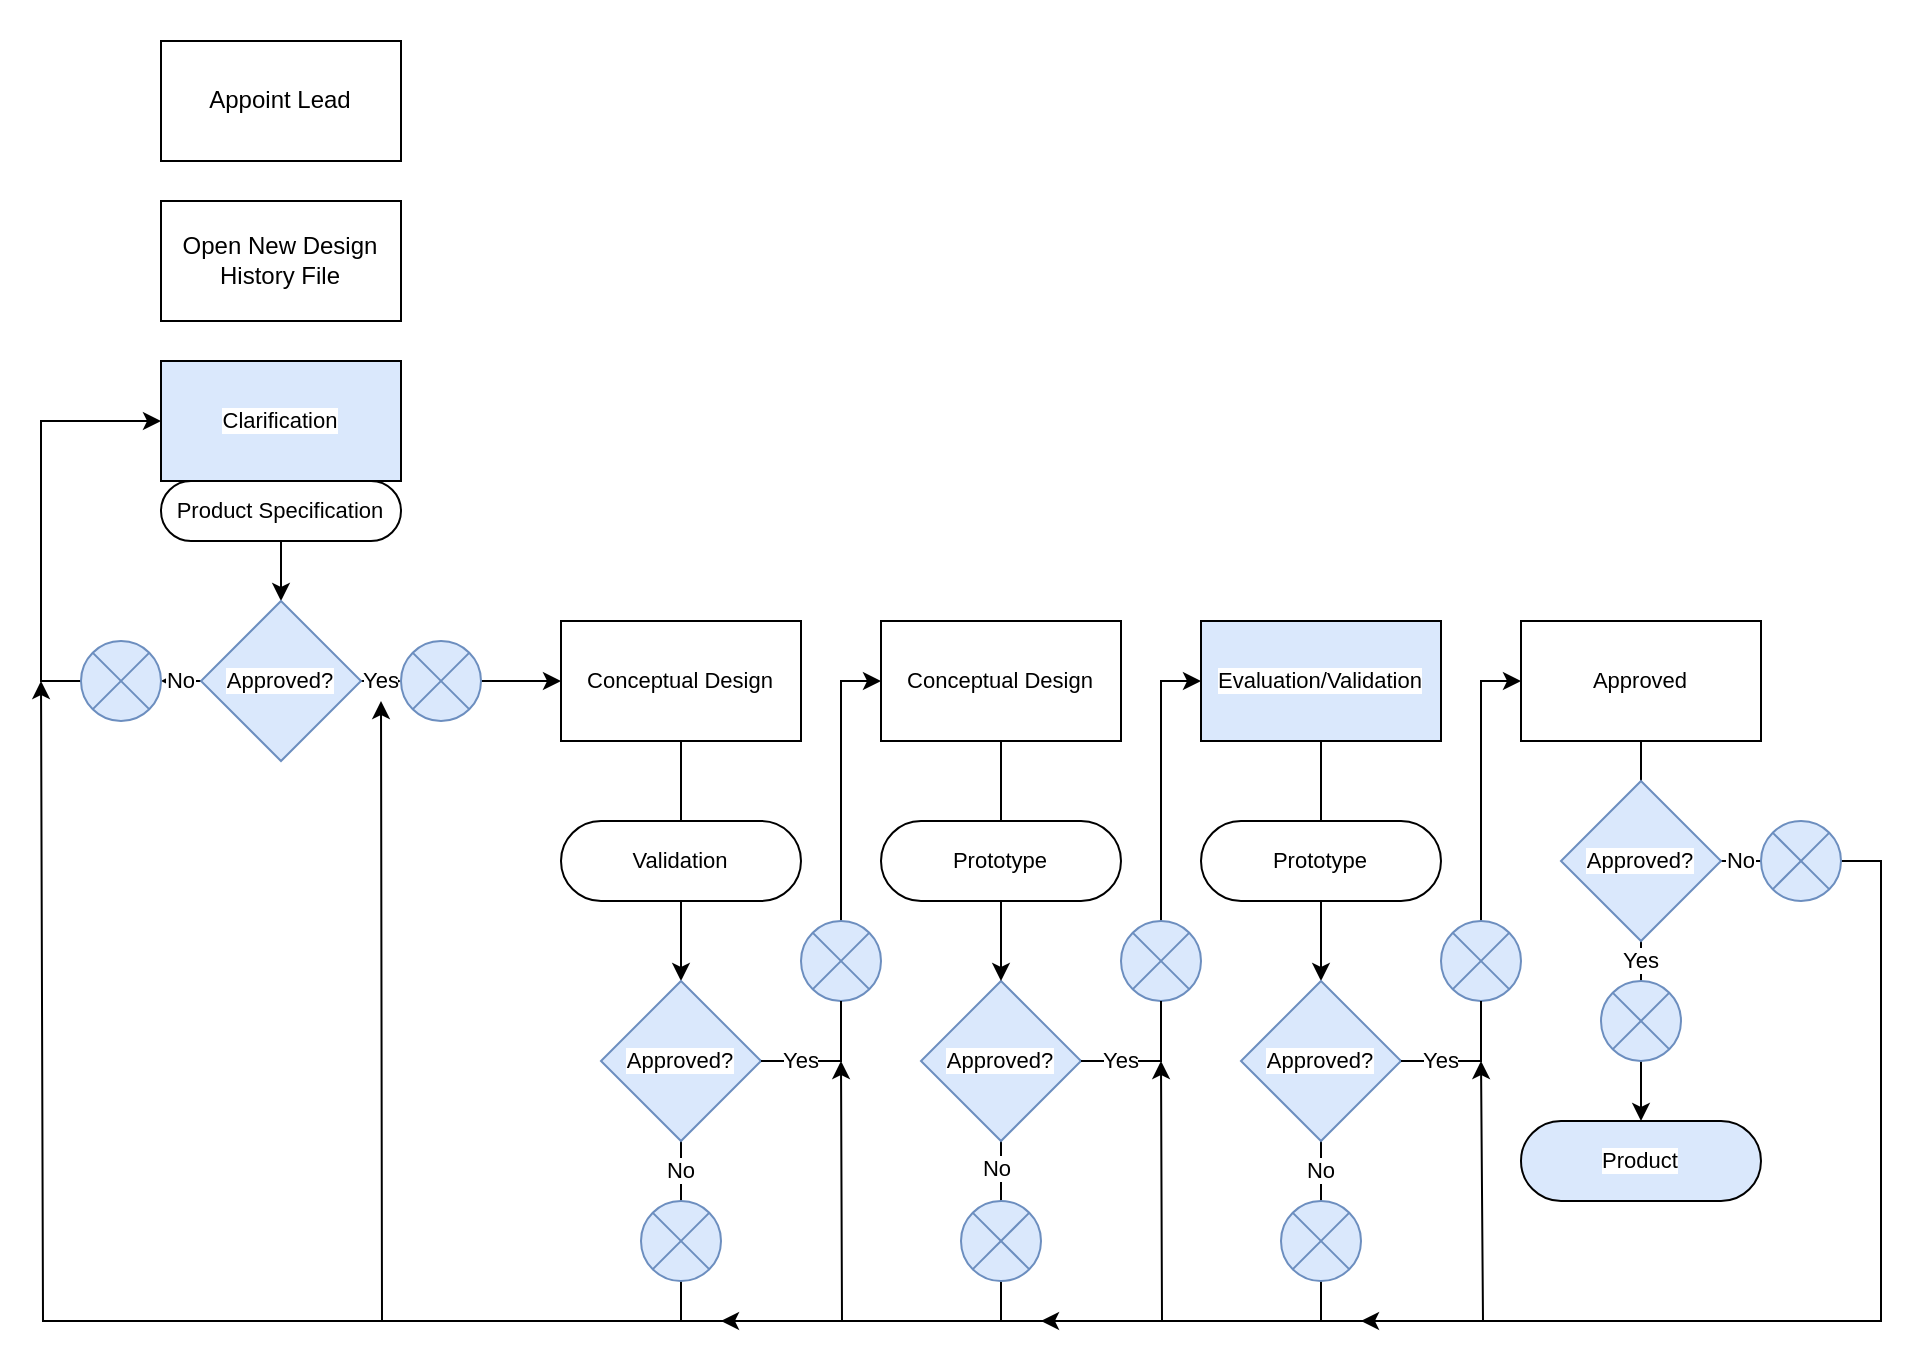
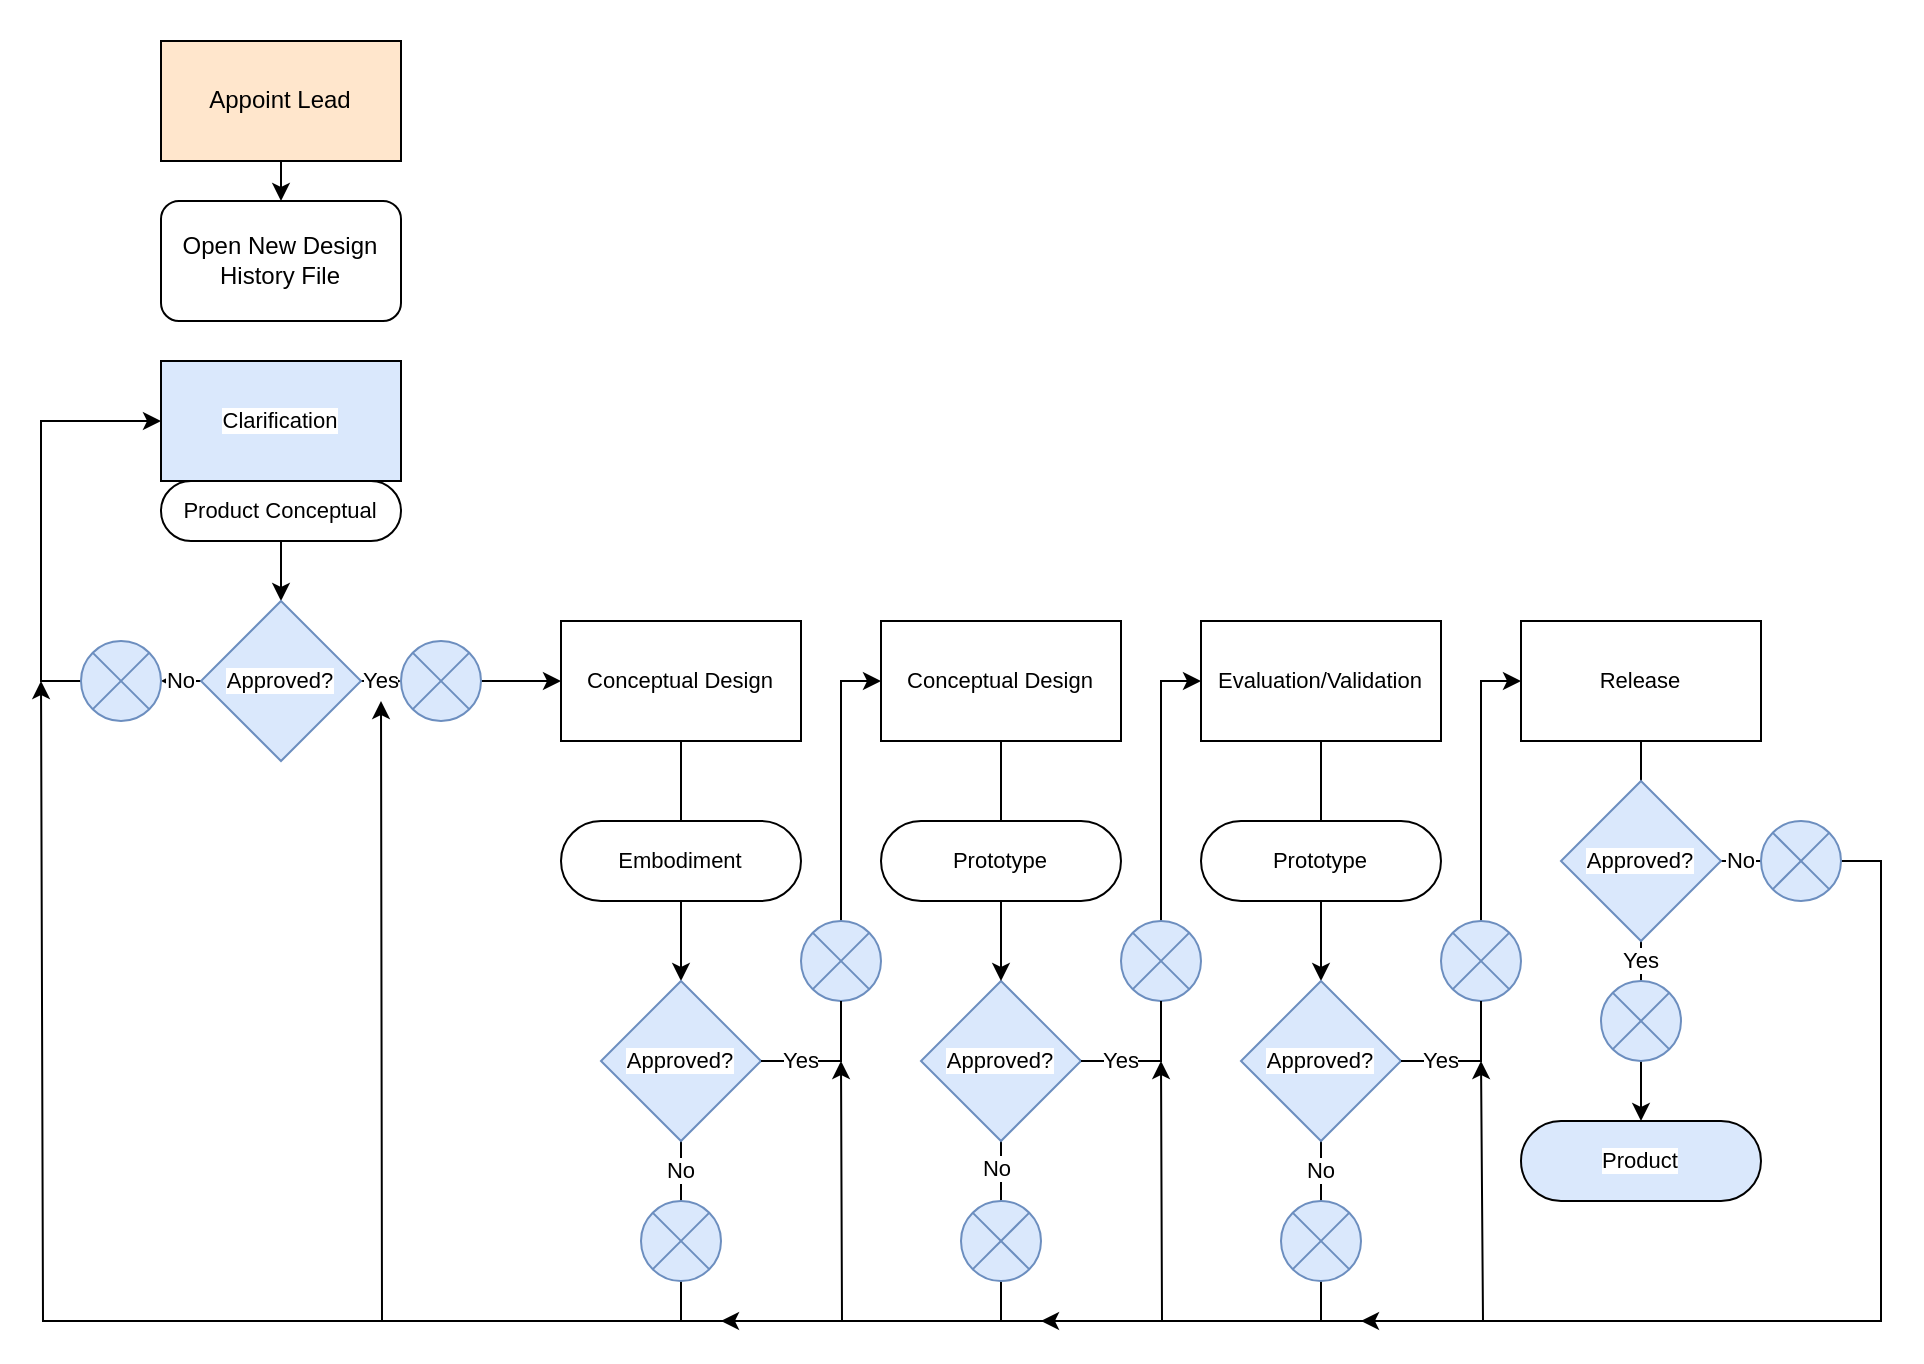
- <mxCell id="4" value="Appoint Lead" style="rounded=0;whiteSpace=wrap;html=1;" vertex="1" parent="1"><mxGeometry x="80" y="20" width="120" height="60" as="geometry" /></mxCell>
+ <mxCell id="4" value="Appoint Lead" style="rounded=0;whiteSpace=wrap;html=1;fillColor=#ffe6cc;" vertex="1" parent="1"><mxGeometry x="80" y="20" width="120" height="60" as="geometry" /></mxCell>
+ <mxCell id="3" style="rounded=0;orthogonalLoop=1;jettySize=auto;html=1;exitX=0.5;exitY=1;exitDx=0;exitDy=0;entryX=0.5;entryY=0;entryDx=0;entryDy=0;edgeStyle=orthogonalEdgeStyle;" edge="1" parent="1" source="4" target="5"><mxGeometry relative="1" as="geometry" /></mxCell>
- <mxCell id="5" value="Open New Design History File" style="rounded=0;whiteSpace=wrap;html=1;" vertex="1" parent="1"><mxGeometry x="80" y="100" width="120" height="60" as="geometry" /></mxCell>
+ <mxCell id="5" value="Open New Design History File" style="whiteSpace=wrap;html=1;rounded=1;" vertex="1" parent="1"><mxGeometry x="80" y="100" width="120" height="60" as="geometry" /></mxCell>
- <mxCell id="8" value="Product Specification" style="rounded=1;whiteSpace=wrap;html=1;fontFamily=Helvetica;fontSize=11;fontColor=default;labelBackgroundColor=default;arcSize=50;" vertex="1" parent="1"><mxGeometry x="80" y="240" width="120" height="30" as="geometry" /></mxCell>
+ <mxCell id="8" value="Product Conceptual" style="rounded=1;whiteSpace=wrap;html=1;fontFamily=Helvetica;fontSize=11;fontColor=default;labelBackgroundColor=default;arcSize=50;" vertex="1" parent="1"><mxGeometry x="80" y="240" width="120" height="30" as="geometry" /></mxCell>
- <mxCell id="29" value="Evaluation/Validation" style="rounded=0;whiteSpace=wrap;html=1;fontFamily=Helvetica;fontSize=11;fontColor=default;labelBackgroundColor=default;fillColor=#dae8fc;" vertex="1" parent="1"><mxGeometry x="600" y="310" width="120" height="60" as="geometry" /></mxCell>
+ <mxCell id="29" value="Evaluation/Validation" style="rounded=0;whiteSpace=wrap;html=1;fontFamily=Helvetica;fontSize=11;fontColor=default;labelBackgroundColor=default;" vertex="1" parent="1"><mxGeometry x="600" y="310" width="120" height="60" as="geometry" /></mxCell>
- <mxCell id="51" value="Approved" style="rounded=0;whiteSpace=wrap;html=1;fontFamily=Helvetica;fontSize=11;fontColor=default;labelBackgroundColor=default;" vertex="1" parent="1"><mxGeometry x="760" y="310" width="120" height="60" as="geometry" /></mxCell>
+ <mxCell id="51" value="Release" style="rounded=0;whiteSpace=wrap;html=1;fontFamily=Helvetica;fontSize=11;fontColor=default;labelBackgroundColor=default;" vertex="1" parent="1"><mxGeometry x="760" y="310" width="120" height="60" as="geometry" /></mxCell>
- <mxCell id="19" value="Validation" style="rounded=1;whiteSpace=wrap;html=1;fontFamily=Helvetica;fontSize=11;fontColor=default;labelBackgroundColor=default;arcSize=50;" vertex="1" parent="1"><mxGeometry x="280" y="410" width="120" height="40" as="geometry" /></mxCell>
+ <mxCell id="19" value="Embodiment" style="rounded=1;whiteSpace=wrap;html=1;fontFamily=Helvetica;fontSize=11;fontColor=default;labelBackgroundColor=default;arcSize=50;" vertex="1" parent="1"><mxGeometry x="280" y="410" width="120" height="40" as="geometry" /></mxCell>
